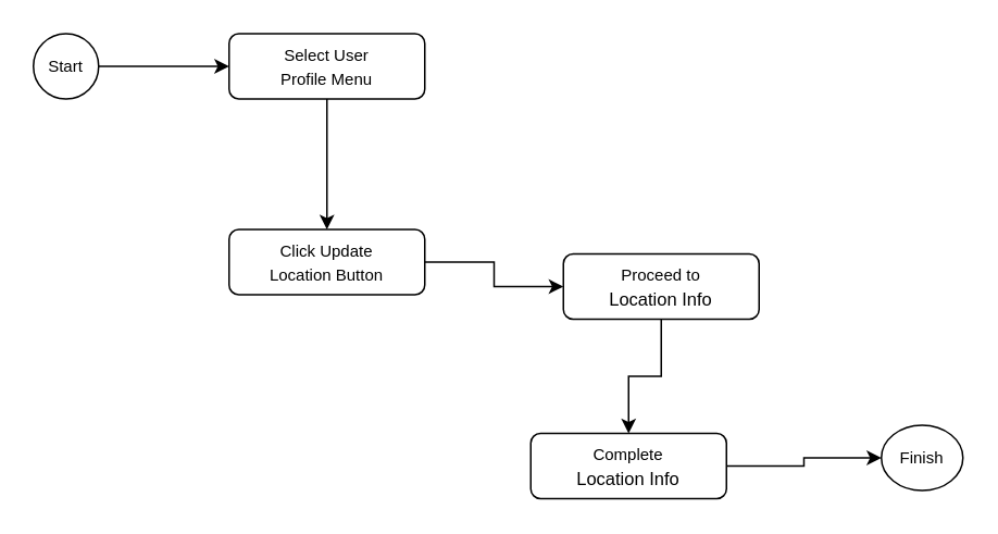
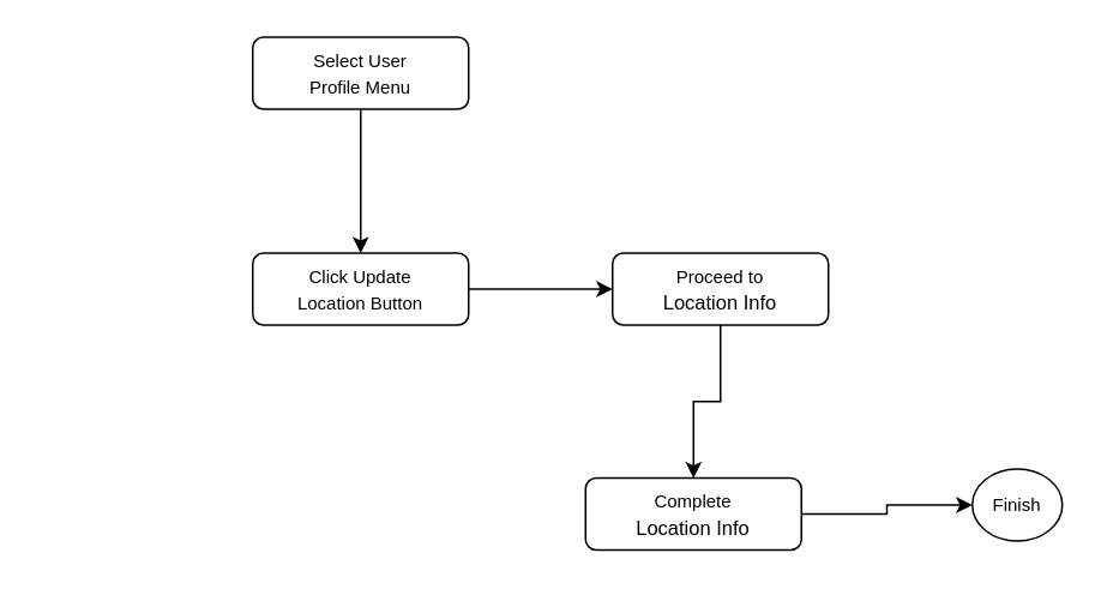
- <mxCell id="3" value="&lt;p style=&quot;line-height: 90%;&quot;&gt;&lt;font style=&quot;font-size: 10px;&quot;&gt;Start&lt;/font&gt;&lt;/p&gt;" style="ellipse;whiteSpace=wrap;html=1;aspect=fixed;" vertex="1" parent="1"><mxGeometry x="20" y="20" width="40" height="40" as="geometry" /></mxCell>
- <mxCell id="2" value="" style="edgeStyle=orthogonalEdgeStyle;rounded=0;orthogonalLoop=1;jettySize=auto;html=1;" edge="1" parent="1" source="3" target="5"><mxGeometry relative="1" as="geometry" /></mxCell>
- <mxCell id="10" value="&lt;span style=&quot;font-size: 10px;&quot;&gt;Proceed to&lt;br&gt;&lt;/span&gt;&lt;font style=&quot;font-size: 11px;&quot;&gt;Location Info&lt;/font&gt;" style="rounded=1;whiteSpace=wrap;html=1;" vertex="1" parent="1"><mxGeometry x="345" y="155" width="120" height="40" as="geometry" /></mxCell>
+ <mxCell id="10" value="&lt;span style=&quot;font-size: 10px;&quot;&gt;Proceed to&lt;br&gt;&lt;/span&gt;&lt;font style=&quot;font-size: 11px;&quot;&gt;Location Info&lt;/font&gt;" style="rounded=1;whiteSpace=wrap;html=1;" vertex="1" parent="1"><mxGeometry x="340" y="140" width="120" height="40" as="geometry" /></mxCell>
